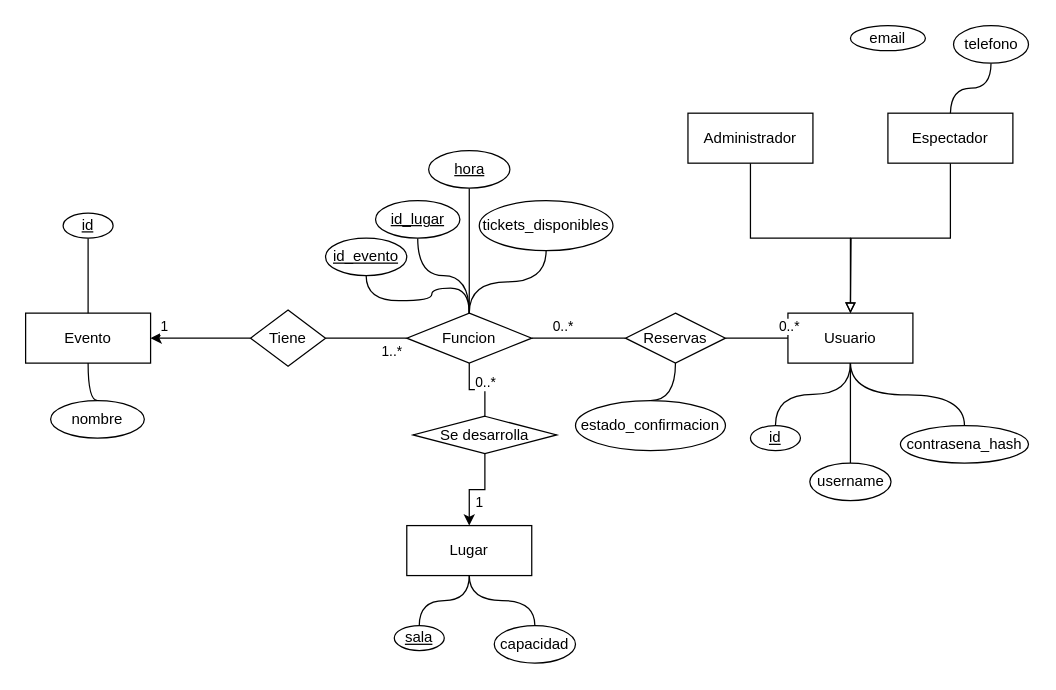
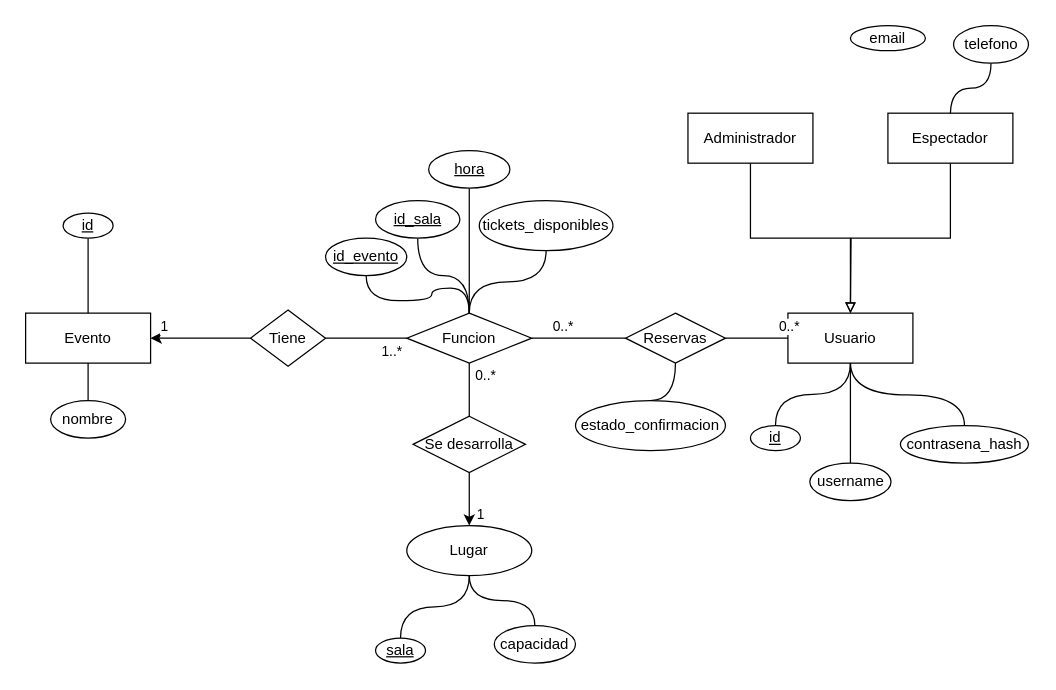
- <mxCell id="42" value="id_lugar" style="ellipse;whiteSpace=wrap;html=1;align=center;fontStyle=4;" parent="1" vertex="1"><mxGeometry x="300" y="160" width="67.5" height="30" as="geometry" /></mxCell>
+ <mxCell id="42" value="id_sala" style="ellipse;whiteSpace=wrap;html=1;align=center;fontStyle=4;" parent="1" vertex="1"><mxGeometry x="300" y="160" width="67.5" height="30" as="geometry" /></mxCell>
- <mxCell id="48" value="nombre" style="ellipse;whiteSpace=wrap;html=1;align=center;" parent="1" vertex="1"><mxGeometry x="40" y="320" width="75" height="30" as="geometry" /></mxCell>
+ <mxCell id="48" value="nombre" style="ellipse;whiteSpace=wrap;html=1;align=center;" parent="1" vertex="1"><mxGeometry x="40" y="320" width="60" height="30" as="geometry" /></mxCell>
- <mxCell id="19" value="Se desarrolla" style="shape=rhombus;perimeter=rhombusPerimeter;whiteSpace=wrap;html=1;align=center;" parent="1" vertex="1"><mxGeometry x="330" y="332.5" width="115" height="30" as="geometry" /></mxCell>
+ <mxCell id="19" value="Se desarrolla" style="shape=rhombus;perimeter=rhombusPerimeter;whiteSpace=wrap;html=1;align=center;" parent="1" vertex="1"><mxGeometry x="330" y="332.5" width="90" height="45" as="geometry" /></mxCell>
- <mxCell id="4" value="&lt;div&gt;Lugar&lt;/div&gt;" style="whiteSpace=wrap;html=1;align=center;" parent="1" vertex="1"><mxGeometry x="325" y="420" width="100" height="40" as="geometry" /></mxCell>
+ <mxCell id="4" value="&lt;div&gt;Lugar&lt;/div&gt;" style="ellipse;whiteSpace=wrap;html=1;align=center;" parent="1" vertex="1"><mxGeometry x="325" y="420" width="100" height="40" as="geometry" /></mxCell>
- <mxCell id="32" value="sala" style="ellipse;whiteSpace=wrap;html=1;align=center;fontStyle=4;" parent="1" vertex="1"><mxGeometry x="315" y="500" width="40" height="20" as="geometry" /></mxCell>
+ <mxCell id="32" value="sala" style="ellipse;whiteSpace=wrap;html=1;align=center;fontStyle=4;" parent="1" vertex="1"><mxGeometry x="300" y="510" width="40" height="20" as="geometry" /></mxCell>
